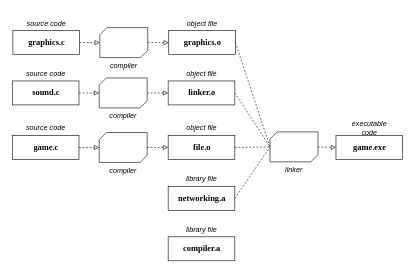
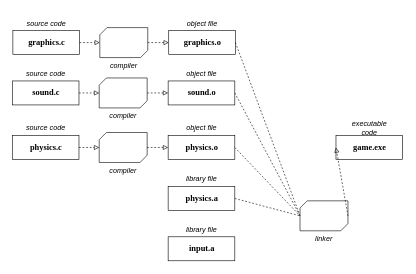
- <mxCell id="20" value="&lt;font color=&quot;#000000&quot; size=&quot;1&quot;&gt;&lt;b style=&quot;font-size: 14px;&quot;&gt;linker.o&lt;/b&gt;&lt;/font&gt;" style="text;html=1;align=center;verticalAlign=middle;whiteSpace=wrap;rounded=0;fillColor=none;fontColor=#333333;strokeColor=#000000;fontFamily=Lucida Console;fontSize=9;perimeterSpacing=0;labelPadding=9;spacingLeft=2;" vertex="1" parent="19"><mxGeometry y="30" width="111.25" height="40" as="geometry" /></mxCell>
+ <mxCell id="20" value="&lt;font color=&quot;#000000&quot; size=&quot;1&quot;&gt;&lt;b style=&quot;font-size: 14px;&quot;&gt;sound.o&lt;/b&gt;&lt;/font&gt;" style="text;html=1;align=center;verticalAlign=middle;whiteSpace=wrap;rounded=0;fillColor=none;fontColor=#333333;strokeColor=#000000;fontFamily=Lucida Console;fontSize=9;perimeterSpacing=0;labelPadding=9;spacingLeft=2;" vertex="1" parent="19"><mxGeometry y="30" width="111.25" height="40" as="geometry" /></mxCell>
- <mxCell id="27" value="&lt;font color=&quot;#000000&quot; size=&quot;1&quot;&gt;&lt;b style=&quot;font-size: 14px;&quot;&gt;game.c&lt;/b&gt;&lt;/font&gt;" style="text;html=1;align=center;verticalAlign=middle;whiteSpace=wrap;rounded=0;fillColor=none;fontColor=#333333;strokeColor=#000000;fontFamily=Lucida Console;fontSize=9;perimeterSpacing=0;labelPadding=9;spacingLeft=2;" vertex="1" parent="26"><mxGeometry y="30" width="111.25" height="40" as="geometry" /></mxCell>
+ <mxCell id="27" value="&lt;font color=&quot;#000000&quot; size=&quot;1&quot;&gt;&lt;b style=&quot;font-size: 14px;&quot;&gt;physics.c&lt;/b&gt;&lt;/font&gt;" style="text;html=1;align=center;verticalAlign=middle;whiteSpace=wrap;rounded=0;fillColor=none;fontColor=#333333;strokeColor=#000000;fontFamily=Lucida Console;fontSize=9;perimeterSpacing=0;labelPadding=9;spacingLeft=2;" vertex="1" parent="26"><mxGeometry y="30" width="111.25" height="40" as="geometry" /></mxCell>
- <mxCell id="30" value="&lt;font color=&quot;#000000&quot; size=&quot;1&quot;&gt;&lt;b style=&quot;font-size: 14px;&quot;&gt;file.o&lt;/b&gt;&lt;/font&gt;" style="text;html=1;align=center;verticalAlign=middle;whiteSpace=wrap;rounded=0;fillColor=none;fontColor=#333333;strokeColor=#000000;fontFamily=Lucida Console;fontSize=9;perimeterSpacing=0;labelPadding=9;spacingLeft=2;" vertex="1" parent="29"><mxGeometry y="30" width="111.25" height="40" as="geometry" /></mxCell>
+ <mxCell id="30" value="&lt;font color=&quot;#000000&quot; size=&quot;1&quot;&gt;&lt;b style=&quot;font-size: 14px;&quot;&gt;physics.o&lt;/b&gt;&lt;/font&gt;" style="text;html=1;align=center;verticalAlign=middle;whiteSpace=wrap;rounded=0;fillColor=none;fontColor=#333333;strokeColor=#000000;fontFamily=Lucida Console;fontSize=9;perimeterSpacing=0;labelPadding=9;spacingLeft=2;" vertex="1" parent="29"><mxGeometry y="30" width="111.25" height="40" as="geometry" /></mxCell>
- <mxCell id="32" value="&lt;i&gt;linker&lt;/i&gt;" style="verticalLabelPosition=bottom;verticalAlign=top;html=1;shape=mxgraph.basic.diag_snip_rect;dx=6;whiteSpace=wrap;" vertex="1" parent="1"><mxGeometry x="450" y="219" width="80" height="50" as="geometry" /></mxCell>
+ <mxCell id="32" value="&lt;i&gt;linker&lt;/i&gt;" style="verticalLabelPosition=bottom;verticalAlign=top;html=1;shape=mxgraph.basic.diag_snip_rect;dx=6;whiteSpace=wrap;" vertex="1" parent="1"><mxGeometry x="500" y="334" width="80" height="50" as="geometry" /></mxCell>
- <mxCell id="42" value="&lt;font color=&quot;#000000&quot; size=&quot;1&quot;&gt;&lt;b style=&quot;font-size: 14px;&quot;&gt;networking.a&lt;/b&gt;&lt;/font&gt;" style="text;html=1;align=center;verticalAlign=middle;whiteSpace=wrap;rounded=0;fillColor=none;fontColor=#333333;strokeColor=#000000;fontFamily=Lucida Console;fontSize=9;perimeterSpacing=0;labelPadding=9;spacingLeft=2;" vertex="1" parent="41"><mxGeometry y="30" width="111.25" height="40" as="geometry" /></mxCell>
+ <mxCell id="42" value="&lt;font color=&quot;#000000&quot; size=&quot;1&quot;&gt;&lt;b style=&quot;font-size: 14px;&quot;&gt;physics.a&lt;/b&gt;&lt;/font&gt;" style="text;html=1;align=center;verticalAlign=middle;whiteSpace=wrap;rounded=0;fillColor=none;fontColor=#333333;strokeColor=#000000;fontFamily=Lucida Console;fontSize=9;perimeterSpacing=0;labelPadding=9;spacingLeft=2;" vertex="1" parent="41"><mxGeometry y="30" width="111.25" height="40" as="geometry" /></mxCell>
- <mxCell id="45" value="&lt;font color=&quot;#000000&quot; size=&quot;1&quot;&gt;&lt;b style=&quot;font-size: 14px;&quot;&gt;compiler.a&lt;/b&gt;&lt;/font&gt;" style="text;html=1;align=center;verticalAlign=middle;whiteSpace=wrap;rounded=0;fillColor=none;fontColor=#333333;strokeColor=#000000;fontFamily=Lucida Console;fontSize=9;perimeterSpacing=0;labelPadding=9;spacingLeft=2;" vertex="1" parent="44"><mxGeometry y="30" width="111.25" height="40" as="geometry" /></mxCell>
+ <mxCell id="45" value="&lt;font color=&quot;#000000&quot; size=&quot;1&quot;&gt;&lt;b style=&quot;font-size: 14px;&quot;&gt;input.a&lt;/b&gt;&lt;/font&gt;" style="text;html=1;align=center;verticalAlign=middle;whiteSpace=wrap;rounded=0;fillColor=none;fontColor=#333333;strokeColor=#000000;fontFamily=Lucida Console;fontSize=9;perimeterSpacing=0;labelPadding=9;spacingLeft=2;" vertex="1" parent="44"><mxGeometry y="30" width="111.25" height="40" as="geometry" /></mxCell>
